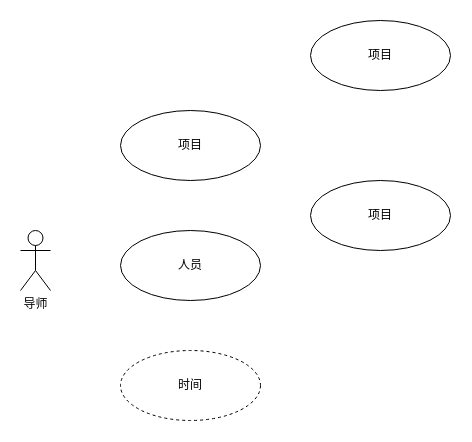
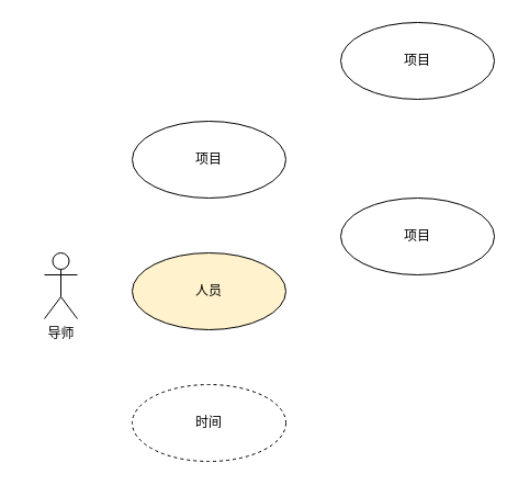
- <mxCell id="2" value="导师" style="shape=umlActor;verticalLabelPosition=bottom;verticalAlign=top;html=1;" vertex="1" parent="1"><mxGeometry x="20" y="230" width="30" height="60" as="geometry" /></mxCell>
+ <mxCell id="2" value="导师" style="shape=umlActor;verticalLabelPosition=bottom;verticalAlign=top;html=1;" vertex="1" parent="1"><mxGeometry x="40" y="230" width="30" height="60" as="geometry" /></mxCell>
- <mxCell id="4" value="人员" style="ellipse;whiteSpace=wrap;html=1;shadow=0;" vertex="1" parent="1"><mxGeometry x="120" y="230" width="140" height="70" as="geometry" /></mxCell>
+ <mxCell id="4" value="人员" style="ellipse;whiteSpace=wrap;html=1;shadow=0;fillColor=#fff2cc;" vertex="1" parent="1"><mxGeometry x="120" y="230" width="140" height="70" as="geometry" /></mxCell>
